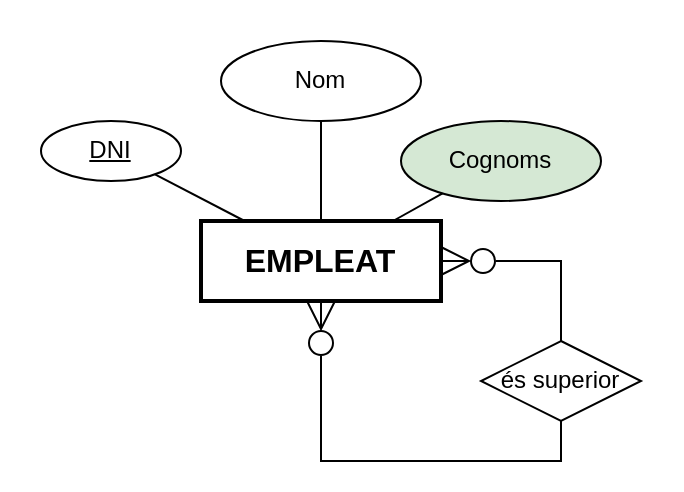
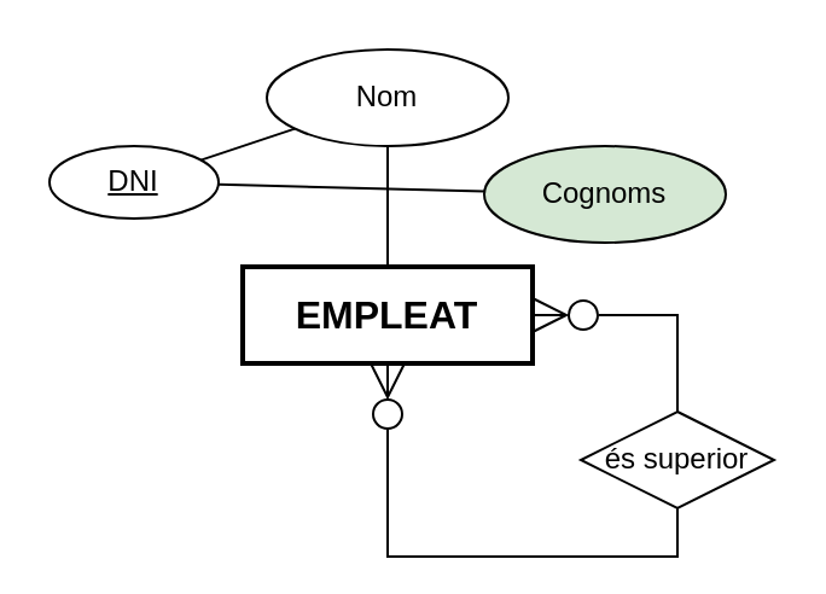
- <mxCell id="4" style="rounded=0;orthogonalLoop=1;jettySize=auto;html=1;endArrow=none;endFill=0;endSize=12;" parent="1" source="3" target="5" edge="1"><mxGeometry relative="1" as="geometry"><mxPoint x="270" y="10" as="sourcePoint" /><mxPoint x="210" y="10" as="targetPoint" /></mxGeometry></mxCell>
+ <mxCell id="4" style="rounded=0;orthogonalLoop=1;jettySize=auto;html=1;endArrow=none;endFill=0;endSize=12;" parent="1" source="3" target="6" edge="1"><mxGeometry relative="1" as="geometry"><mxPoint x="270" y="10" as="sourcePoint" /><mxPoint x="210" y="10" as="targetPoint" /></mxGeometry></mxCell>
- <mxCell id="10" style="rounded=0;orthogonalLoop=1;jettySize=auto;html=1;endArrow=none;endFill=0;endSize=12;" parent="1" source="9" target="5" edge="1"><mxGeometry relative="1" as="geometry"><mxPoint x="170" y="70" as="sourcePoint" /><mxPoint x="170" y="120" as="targetPoint" /></mxGeometry></mxCell>
+ <mxCell id="10" style="rounded=0;orthogonalLoop=1;jettySize=auto;html=1;endArrow=none;endFill=0;endSize=12;" parent="1" source="9" target="3" edge="1"><mxGeometry relative="1" as="geometry"><mxPoint x="170" y="70" as="sourcePoint" /><mxPoint x="170" y="120" as="targetPoint" /></mxGeometry></mxCell>
